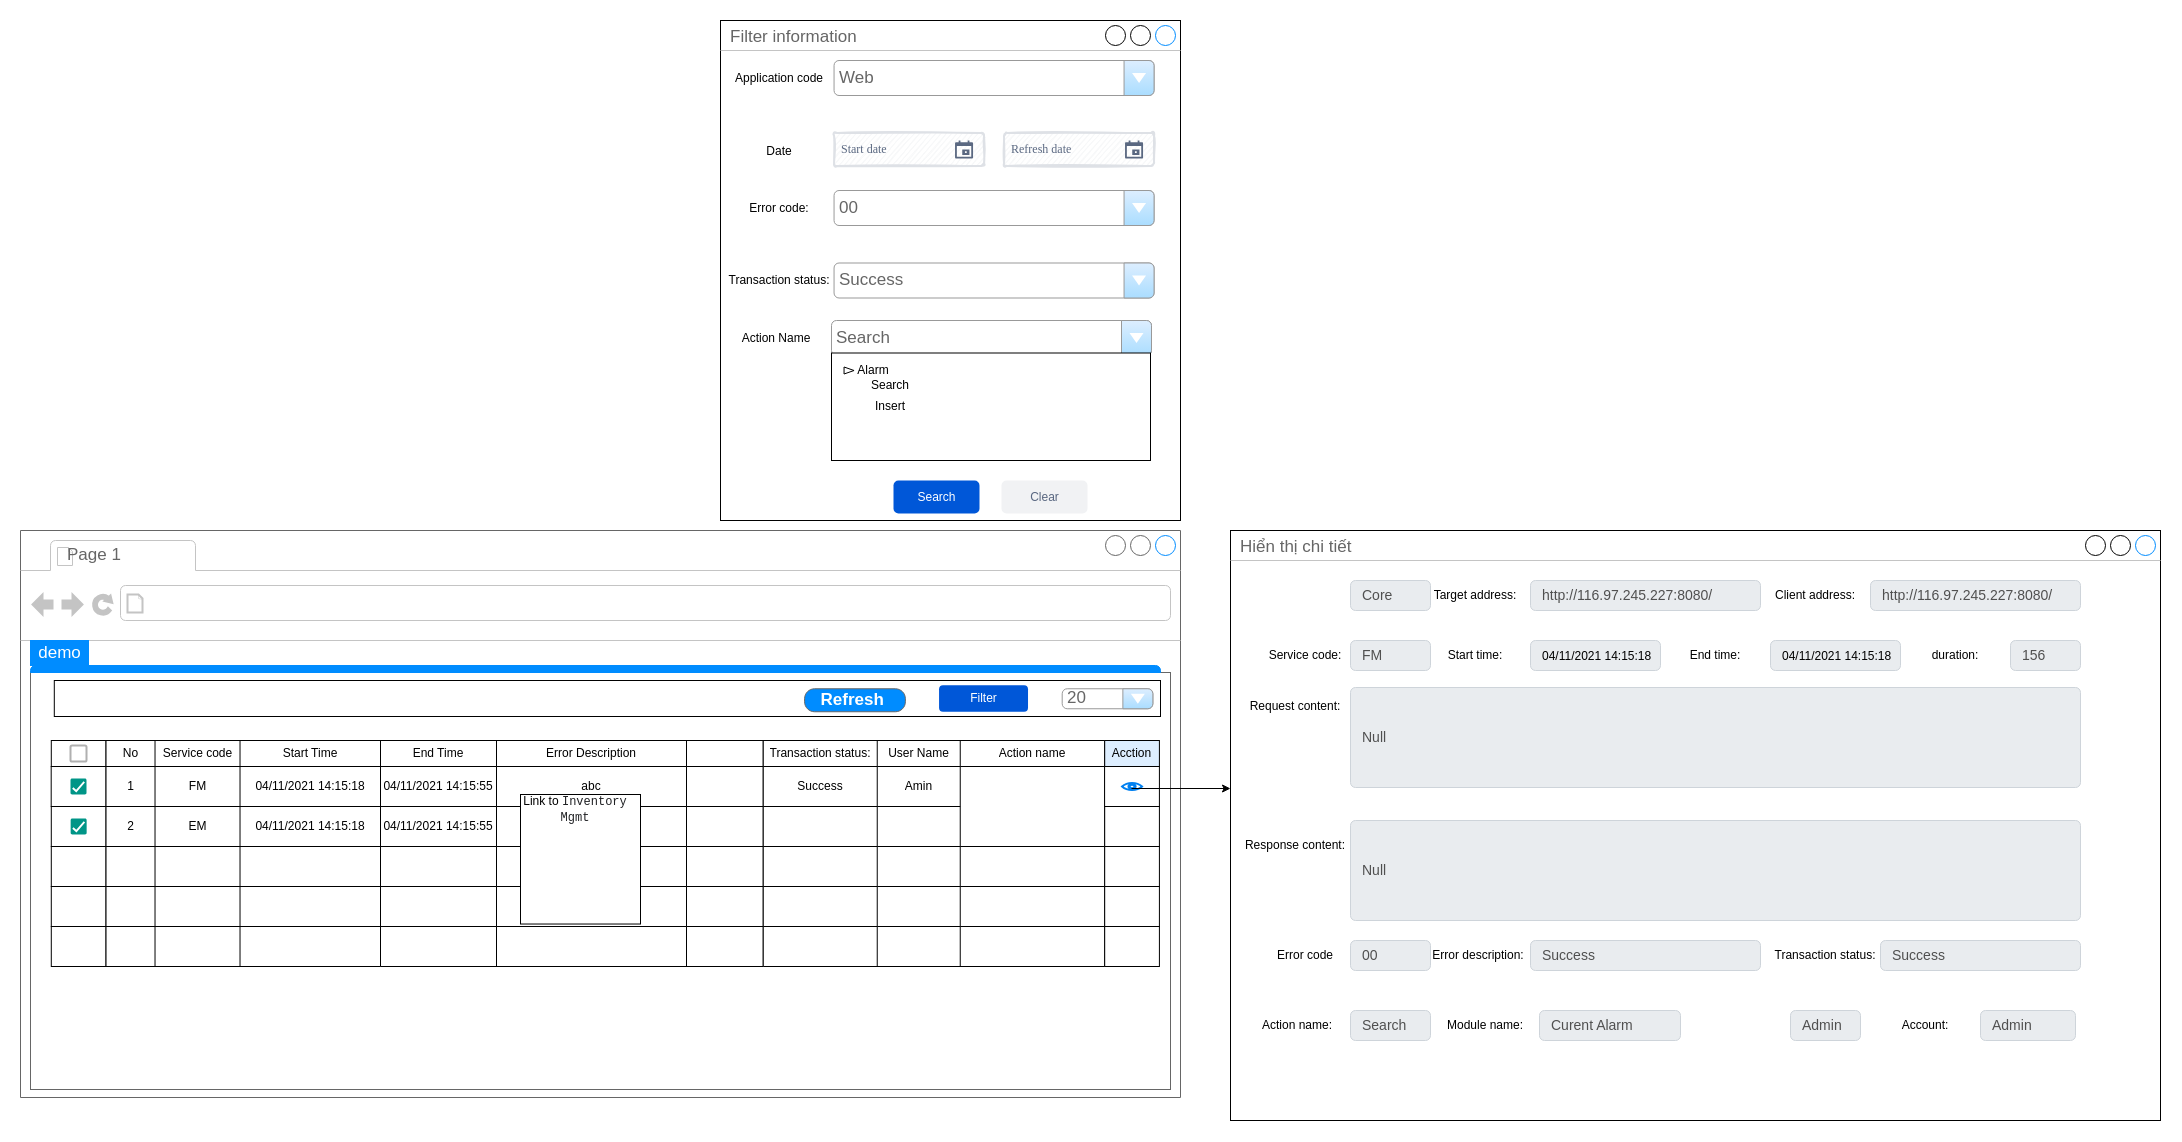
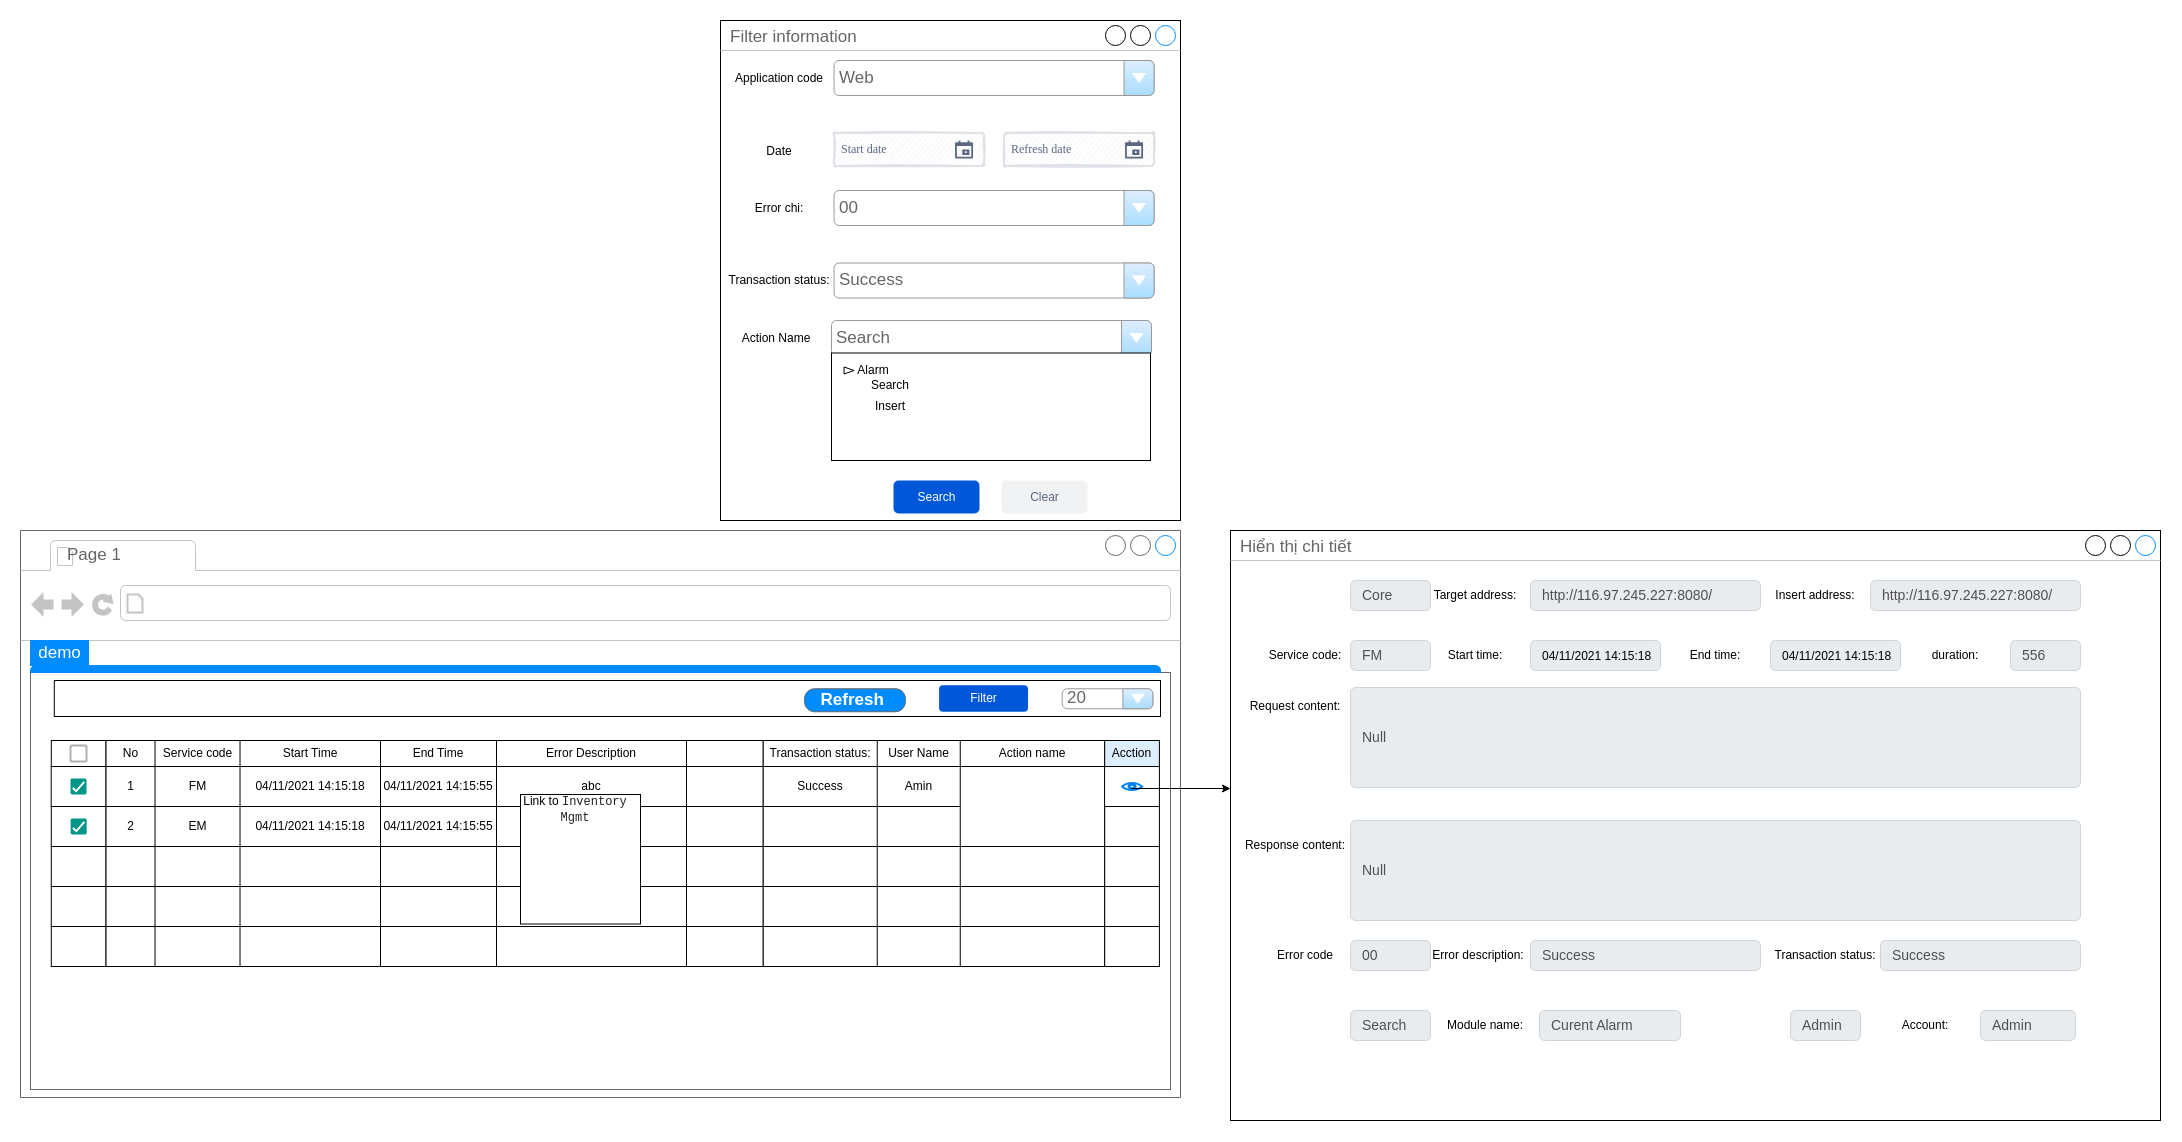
- <mxCell id="151" value="Error code:" style="text;html=1;strokeColor=none;fillColor=none;align=center;verticalAlign=middle;whiteSpace=wrap;rounded=0;" parent="1" vertex="1"><mxGeometry x="723.55" y="192.5" width="110" height="30" as="geometry" /></mxCell>
+ <mxCell id="151" value="Error chi:" style="text;html=1;strokeColor=none;fillColor=none;align=center;verticalAlign=middle;whiteSpace=wrap;rounded=0;" parent="1" vertex="1"><mxGeometry x="723.55" y="192.5" width="110" height="30" as="geometry" /></mxCell>
- <mxCell id="108" value="Client address:" style="text;html=1;strokeColor=none;fillColor=none;align=center;verticalAlign=middle;whiteSpace=wrap;rounded=0;" parent="1" vertex="1"><mxGeometry x="1760" y="580" width="110" height="30" as="geometry" /></mxCell>
+ <mxCell id="108" value="Insert address:" style="text;html=1;strokeColor=none;fillColor=none;align=center;verticalAlign=middle;whiteSpace=wrap;rounded=0;" parent="1" vertex="1"><mxGeometry x="1760" y="580" width="110" height="30" as="geometry" /></mxCell>
- <mxCell id="124" value="156" style="html=1;shadow=0;dashed=0;shape=mxgraph.bootstrap.rrect;rSize=5;strokeColor=#CED4DA;strokeWidth=1;fillColor=#E9ECEF;fontColor=#505050;whiteSpace=wrap;align=left;verticalAlign=middle;spacingLeft=10;fontSize=14;" parent="1" vertex="1"><mxGeometry x="2010" y="640" width="70" height="30" as="geometry" /></mxCell>
+ <mxCell id="124" value="556" style="html=1;shadow=0;dashed=0;shape=mxgraph.bootstrap.rrect;rSize=5;strokeColor=#CED4DA;strokeWidth=1;fillColor=#E9ECEF;fontColor=#505050;whiteSpace=wrap;align=left;verticalAlign=middle;spacingLeft=10;fontSize=14;" parent="1" vertex="1"><mxGeometry x="2010" y="640" width="70" height="30" as="geometry" /></mxCell>
- <mxCell id="155" value="Action name:" style="text;html=1;strokeColor=none;fillColor=none;align=center;verticalAlign=middle;whiteSpace=wrap;rounded=0;" parent="1" vertex="1"><mxGeometry x="1252" y="1010" width="90" height="30" as="geometry" /></mxCell>
